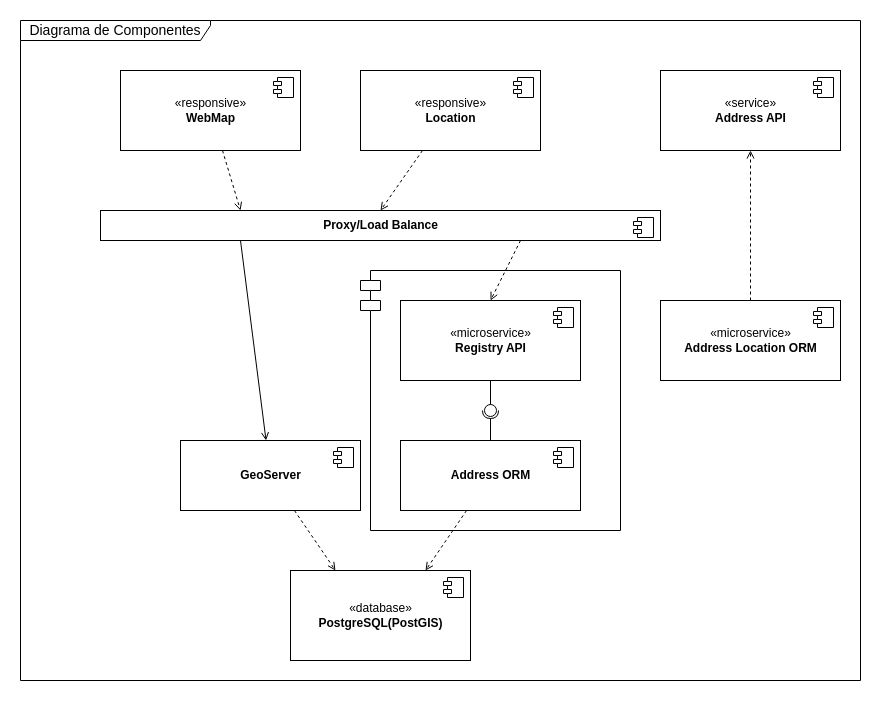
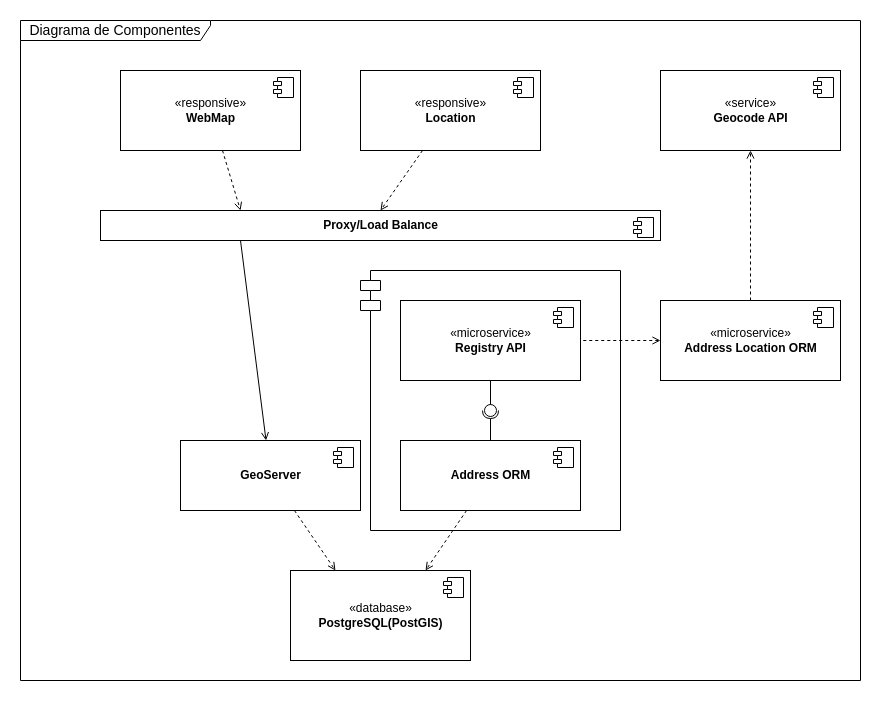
- <mxCell id="17" value="«service»&lt;br&gt;&lt;b&gt;Address API&lt;/b&gt;" style="html=1;dropTarget=0;" parent="1" vertex="1"><mxGeometry x="660" y="70" width="180" height="80" as="geometry" /></mxCell>
+ <mxCell id="17" value="«service»&lt;br&gt;&lt;b&gt;Geocode API&lt;/b&gt;" style="html=1;dropTarget=0;" parent="1" vertex="1"><mxGeometry x="660" y="70" width="180" height="80" as="geometry" /></mxCell>
- <mxCell id="29" style="edgeStyle=none;rounded=0;orthogonalLoop=1;jettySize=auto;html=1;entryX=0.5;entryY=0;entryDx=0;entryDy=0;dashed=1;startArrow=none;startFill=0;endArrow=open;endFill=0;exitX=0.75;exitY=1;exitDx=0;exitDy=0;" parent="1" source="30" target="11" edge="1"><mxGeometry relative="1" as="geometry" /></mxCell>
+ <mxCell id="13" style="edgeStyle=none;rounded=0;orthogonalLoop=1;jettySize=auto;html=1;entryX=1;entryY=0.5;entryDx=0;entryDy=0;dashed=1;endArrow=none;endFill=0;startArrow=open;startFill=0;" parent="1" source="15" target="11" edge="1"><mxGeometry relative="1" as="geometry" /></mxCell>
